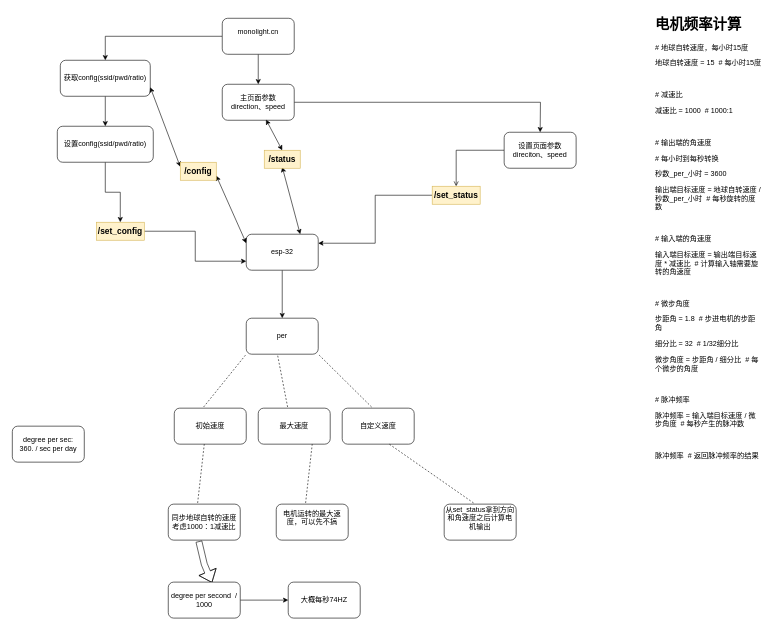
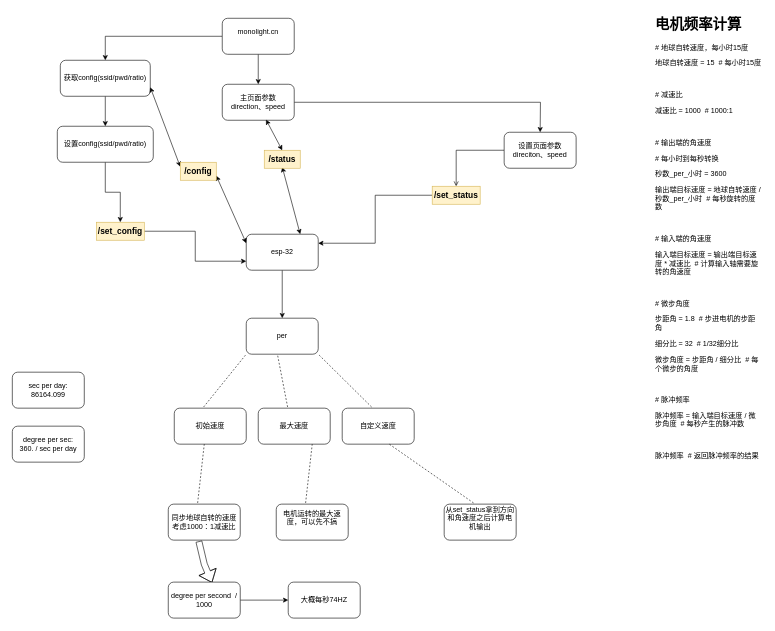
+ <mxCell id="26" value="sec per day: 86164.099" style="rounded=1;whiteSpace=wrap;html=1;strokeColor=default;align=center;verticalAlign=middle;fontFamily=Helvetica;fontSize=12;fontColor=default;fillColor=default;" parent="1" vertex="1"><mxGeometry x="20" y="620" width="120" height="60" as="geometry" /></mxCell>
